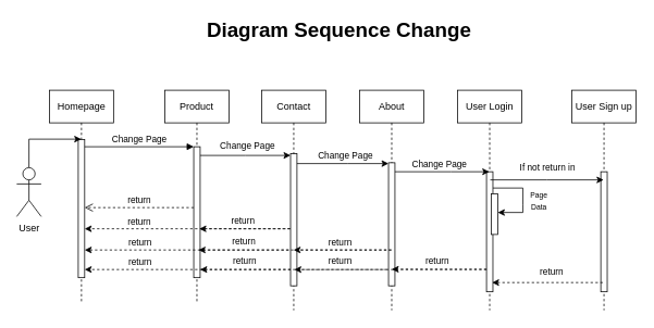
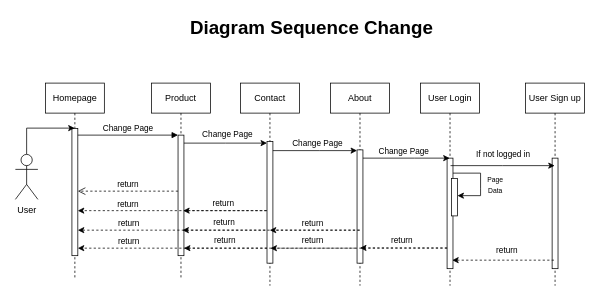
- <mxCell id="34" value="&lt;font style=&quot;font-size: 11px;&quot;&gt;If not return in&lt;/font&gt;" style="text;html=1;align=center;verticalAlign=middle;resizable=0;points=[];autosize=1;strokeColor=none;fillColor=none;" vertex="1" parent="1"><mxGeometry x="620" y="190" width="100" height="30" as="geometry" /></mxCell>
+ <mxCell id="34" value="&lt;font style=&quot;font-size: 11px;&quot;&gt;If not logged in&lt;/font&gt;" style="text;html=1;align=center;verticalAlign=middle;resizable=0;points=[];autosize=1;strokeColor=none;fillColor=none;" vertex="1" parent="1"><mxGeometry x="620" y="190" width="100" height="30" as="geometry" /></mxCell>
